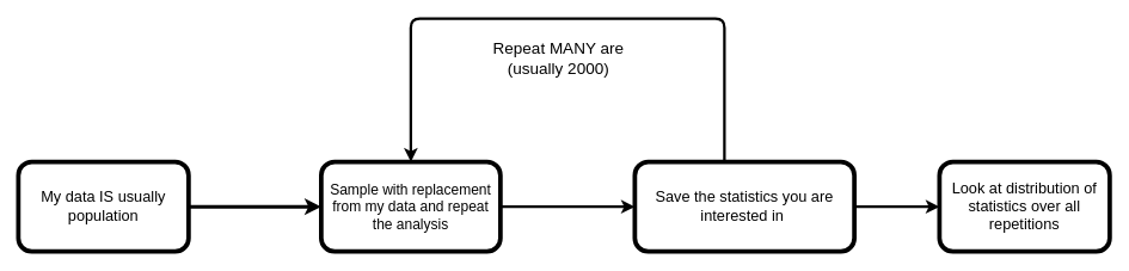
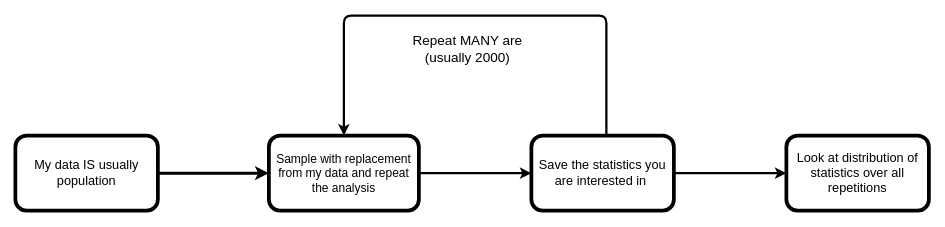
- <mxCell id="7" value="&lt;font style=&quot;font-size: 17px;&quot;&gt;Save the statistics you are interested in&amp;nbsp;&lt;/font&gt;" style="rounded=1;whiteSpace=wrap;html=1;fillColor=none;strokeWidth=5;" vertex="1" parent="1"><mxGeometry x="708" y="180" width="245" height="100" as="geometry" /></mxCell>
+ <mxCell id="7" value="&lt;font style=&quot;font-size: 17px;&quot;&gt;Save the statistics you are interested in&amp;nbsp;&lt;/font&gt;" style="rounded=1;whiteSpace=wrap;html=1;fillColor=none;strokeWidth=5;" vertex="1" parent="1"><mxGeometry x="708" y="180" width="190" height="100" as="geometry" /></mxCell>
